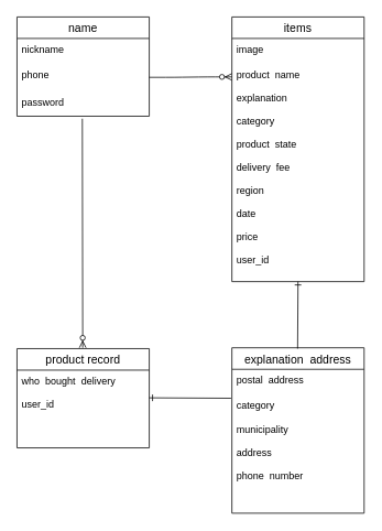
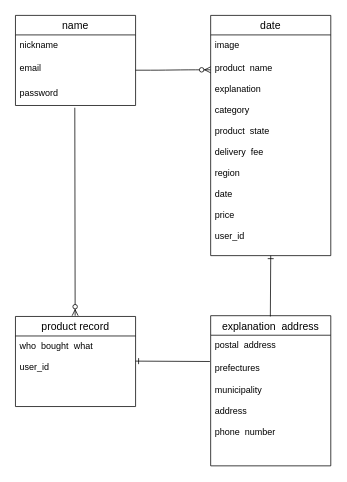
- <mxCell id="7" value="items" style="swimlane;fontStyle=0;childLayout=stackLayout;horizontal=1;startSize=26;horizontalStack=0;resizeParent=1;resizeParentMax=0;resizeLast=0;collapsible=1;marginBottom=0;align=center;fontSize=14;" vertex="1" parent="1"><mxGeometry x="280" y="20" width="160" height="320" as="geometry" /></mxCell>
+ <mxCell id="7" value="date" style="swimlane;fontStyle=0;childLayout=stackLayout;horizontal=1;startSize=26;horizontalStack=0;resizeParent=1;resizeParentMax=0;resizeLast=0;collapsible=1;marginBottom=0;align=center;fontSize=14;" vertex="1" parent="1"><mxGeometry x="280" y="20" width="160" height="320" as="geometry" /></mxCell>
- <mxCell id="5" value="phone" style="text;strokeColor=none;fillColor=none;spacingLeft=4;spacingRight=4;overflow=hidden;rotatable=0;points=[[0,0.5],[1,0.5]];portConstraint=eastwest;fontSize=12;" vertex="1" parent="2"><mxGeometry y="56" width="160" height="34" as="geometry" /></mxCell>
+ <mxCell id="5" value="email" style="text;strokeColor=none;fillColor=none;spacingLeft=4;spacingRight=4;overflow=hidden;rotatable=0;points=[[0,0.5],[1,0.5]];portConstraint=eastwest;fontSize=12;" vertex="1" parent="2"><mxGeometry y="56" width="160" height="34" as="geometry" /></mxCell>
- <mxCell id="11" value="who  bought  delivery&#10;&#10;user_id" style="text;strokeColor=none;fillColor=none;spacingLeft=4;spacingRight=4;overflow=hidden;rotatable=0;points=[[0,0.5],[1,0.5]];portConstraint=eastwest;fontSize=12;" vertex="1" parent="10"><mxGeometry y="26" width="160" height="94" as="geometry" /></mxCell>
+ <mxCell id="11" value="who  bought  what&#10;&#10;user_id" style="text;strokeColor=none;fillColor=none;spacingLeft=4;spacingRight=4;overflow=hidden;rotatable=0;points=[[0,0.5],[1,0.5]];portConstraint=eastwest;fontSize=12;" vertex="1" parent="10"><mxGeometry y="26" width="160" height="94" as="geometry" /></mxCell>
- <mxCell id="14" value="category" style="text;strokeColor=none;fillColor=none;spacingLeft=4;spacingRight=4;overflow=hidden;rotatable=0;points=[[0,0.5],[1,0.5]];portConstraint=eastwest;fontSize=12;" vertex="1" parent="12"><mxGeometry y="56" width="160" height="30" as="geometry" /></mxCell>
+ <mxCell id="14" value="prefectures" style="text;strokeColor=none;fillColor=none;spacingLeft=4;spacingRight=4;overflow=hidden;rotatable=0;points=[[0,0.5],[1,0.5]];portConstraint=eastwest;fontSize=12;" vertex="1" parent="12"><mxGeometry y="56" width="160" height="30" as="geometry" /></mxCell>
